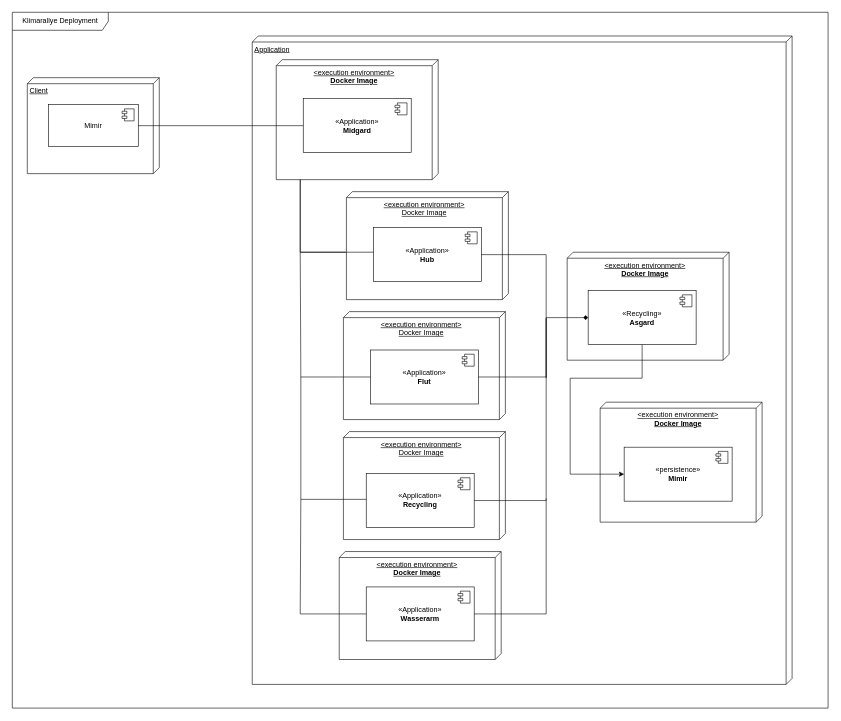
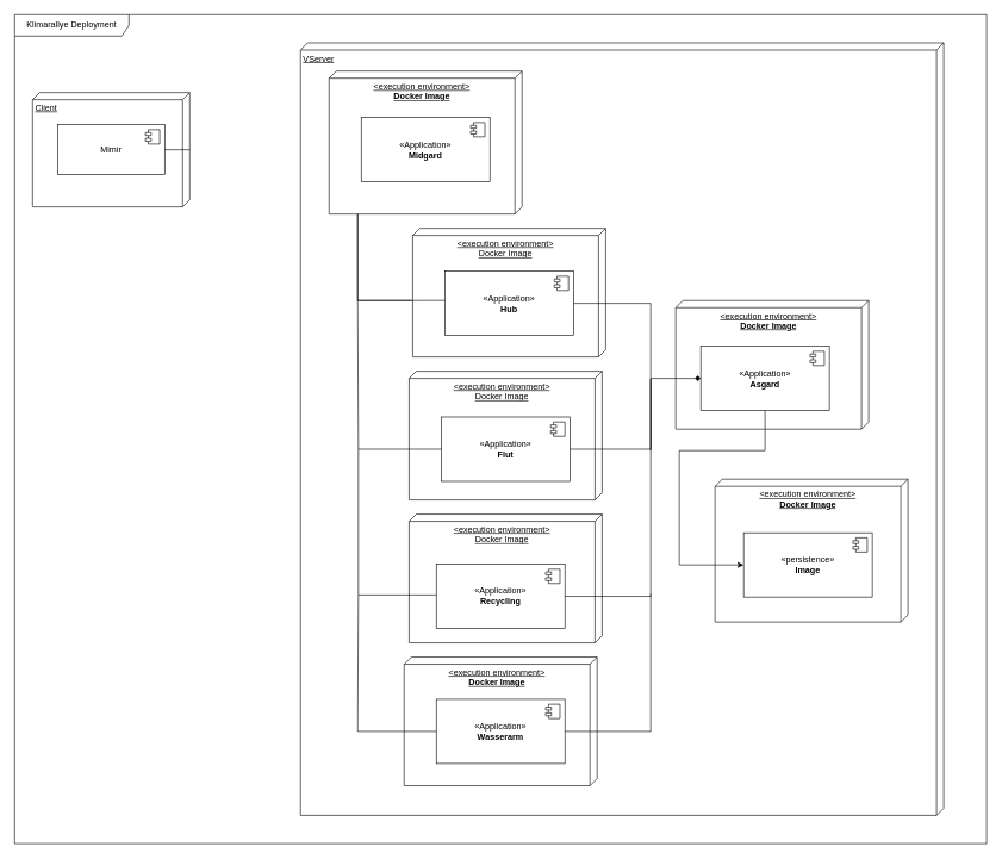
- <mxCell id="6" value="Application" style="verticalAlign=top;align=left;spacingTop=8;spacingLeft=2;spacingRight=12;shape=cube;size=10;direction=south;fontStyle=4;html=1;whiteSpace=wrap;fillColor=none;" parent="2" vertex="1"><mxGeometry x="400" y="39.5" width="900" height="1081" as="geometry" /></mxCell>
+ <mxCell id="6" value="VServer" style="verticalAlign=top;align=left;spacingTop=8;spacingLeft=2;spacingRight=12;shape=cube;size=10;direction=south;fontStyle=4;html=1;whiteSpace=wrap;fillColor=none;" parent="2" vertex="1"><mxGeometry x="400" y="39.5" width="900" height="1081" as="geometry" /></mxCell>
- <mxCell id="32" value="" style="endArrow=none;html=1;rounded=0;exitX=1;exitY=0.5;exitDx=0;exitDy=0;entryX=0;entryY=0.5;entryDx=0;entryDy=0;" edge="1" parent="2" source="4" target="30"><mxGeometry width="50" height="50" relative="1" as="geometry"><mxPoint x="480" y="450" as="sourcePoint" /><mxPoint x="530" y="400" as="targetPoint" /></mxGeometry></mxCell>
+ <mxCell id="32" value="" style="endArrow=none;html=1;rounded=0;exitX=1;exitY=0.5;exitDx=0;exitDy=0;" edge="1" parent="2" source="4" target="3"><mxGeometry width="50" height="50" relative="1" as="geometry"><mxPoint x="480" y="450" as="sourcePoint" /><mxPoint x="530" y="400" as="targetPoint" /></mxGeometry></mxCell>
- <mxCell id="24" value="«Recycling»&lt;br&gt;&lt;b&gt;Asgard&lt;/b&gt;" style="html=1;dropTarget=0;whiteSpace=wrap;" vertex="1" parent="2"><mxGeometry x="960" y="464" width="180" height="90" as="geometry" /></mxCell>
+ <mxCell id="24" value="«Application»&lt;br&gt;&lt;b&gt;Asgard&lt;/b&gt;" style="html=1;dropTarget=0;whiteSpace=wrap;" vertex="1" parent="2"><mxGeometry x="960" y="464" width="180" height="90" as="geometry" /></mxCell>
- <mxCell id="27" value="«persistence»&lt;br&gt;&lt;b&gt;Mimir&lt;/b&gt;" style="html=1;dropTarget=0;whiteSpace=wrap;" vertex="1" parent="2"><mxGeometry x="1020" y="725" width="180" height="90" as="geometry" /></mxCell>
+ <mxCell id="27" value="«persistence»&lt;br&gt;&lt;b&gt;Image&lt;/b&gt;" style="html=1;dropTarget=0;whiteSpace=wrap;" vertex="1" parent="2"><mxGeometry x="1020" y="725" width="180" height="90" as="geometry" /></mxCell>
